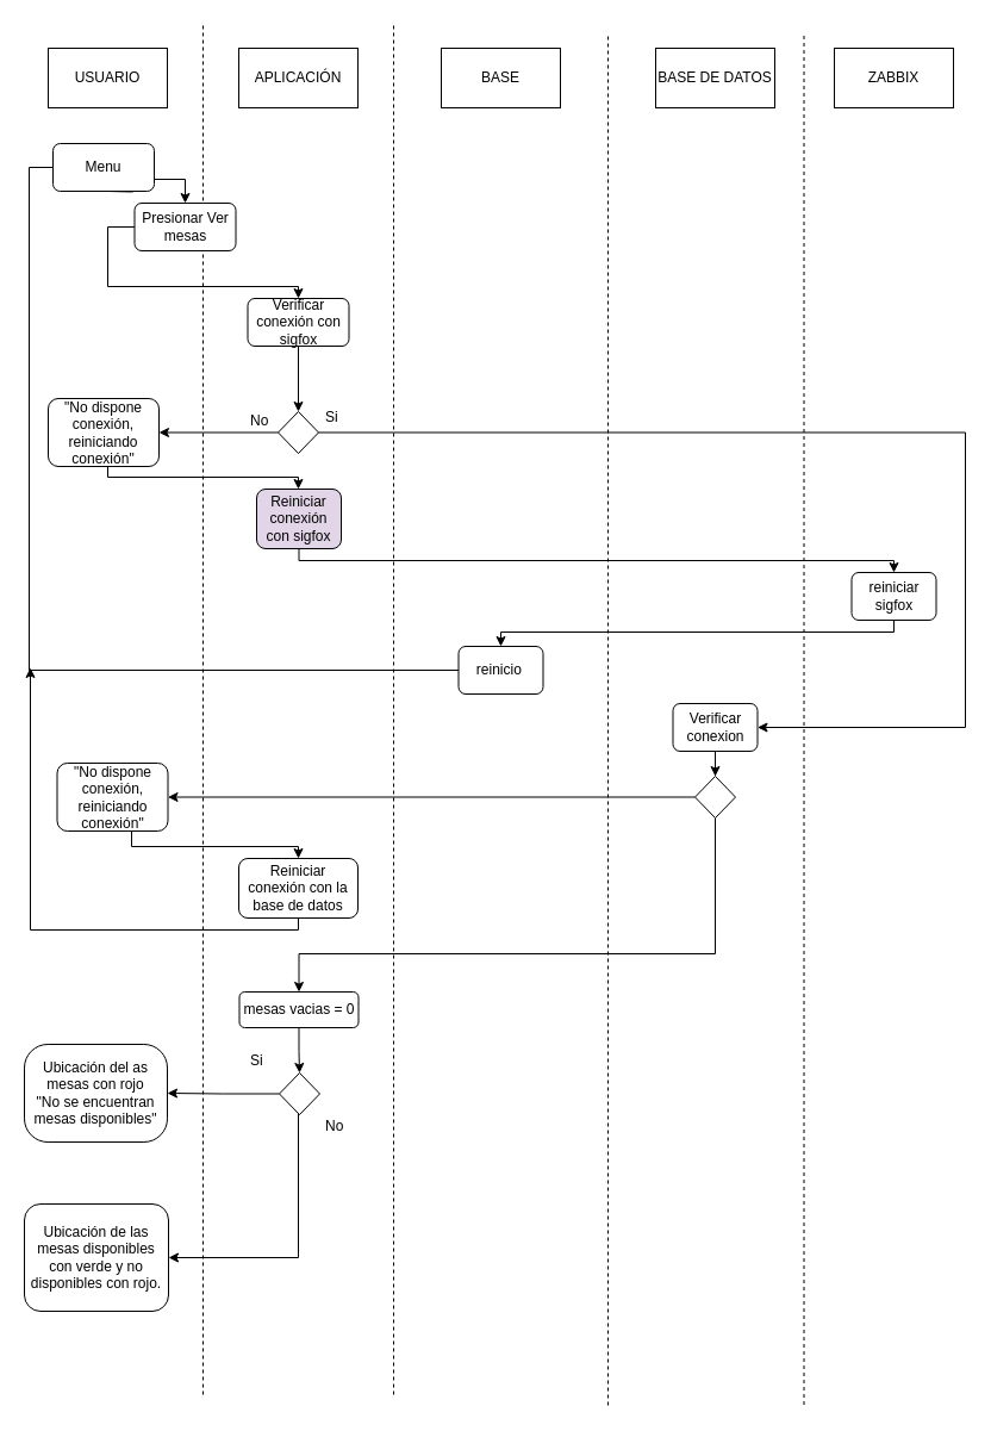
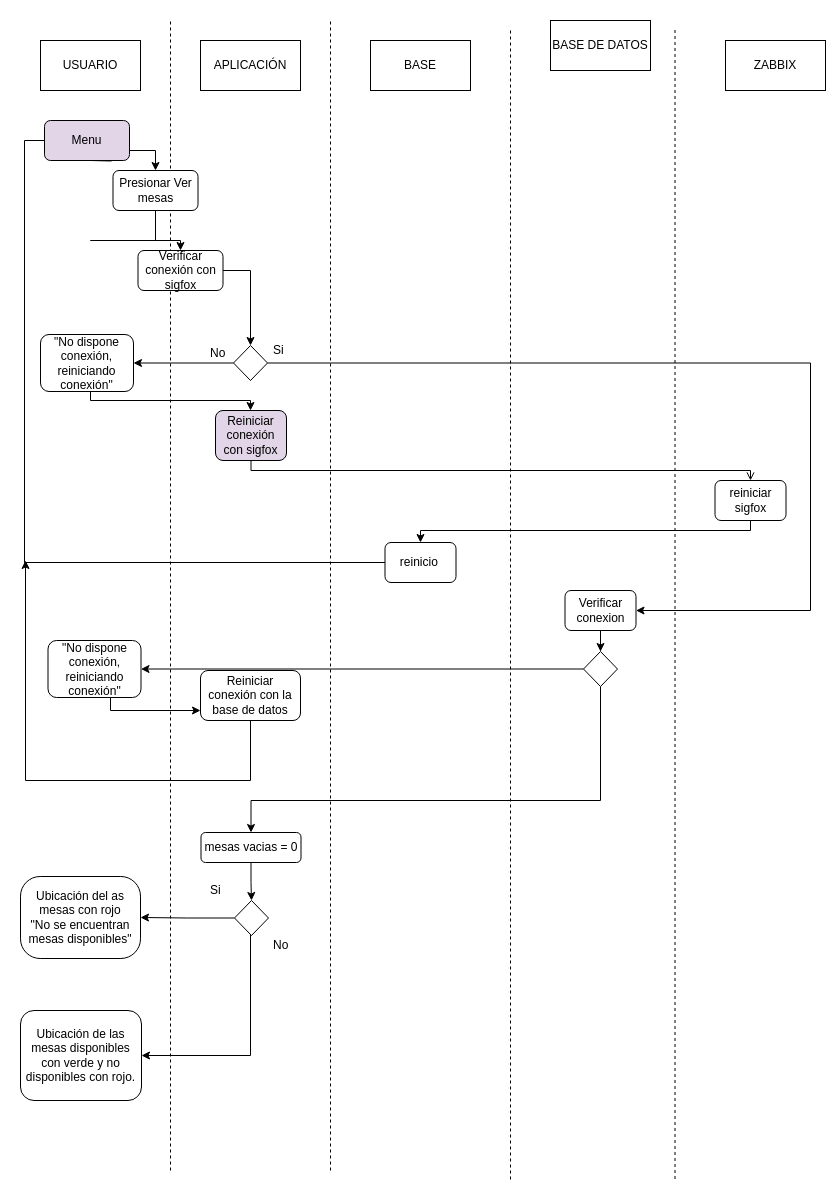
- <mxCell id="6" value="BASE DE DATOS" style="rounded=0;whiteSpace=wrap;html=1;" vertex="1" parent="1"><mxGeometry x="550" y="40" width="100" height="50" as="geometry" /></mxCell>
+ <mxCell id="6" value="BASE DE DATOS" style="rounded=0;whiteSpace=wrap;html=1;" vertex="1" parent="1"><mxGeometry x="550" y="20" width="100" height="50" as="geometry" /></mxCell>
- <mxCell id="4" value="ZABBIX" style="rounded=0;whiteSpace=wrap;html=1;" vertex="1" parent="1"><mxGeometry x="700" y="40" width="100" height="50" as="geometry" /></mxCell>
+ <mxCell id="4" value="ZABBIX" style="rounded=0;whiteSpace=wrap;html=1;" vertex="1" parent="1"><mxGeometry x="725" y="40" width="100" height="50" as="geometry" /></mxCell>
- <mxCell id="28" value="Menu" style="rounded=1;whiteSpace=wrap;html=1;" vertex="1" parent="1"><mxGeometry x="44" y="120" width="85" height="40" as="geometry" /></mxCell>
+ <mxCell id="28" value="Menu" style="rounded=1;whiteSpace=wrap;html=1;fillColor=#e1d5e7;" vertex="1" parent="1"><mxGeometry x="44" y="120" width="85" height="40" as="geometry" /></mxCell>
- <mxCell id="15" value="Verificar conexión con sigfox" style="rounded=1;whiteSpace=wrap;html=1;" vertex="1" parent="1"><mxGeometry x="207.5" y="250" width="85" height="40" as="geometry" /></mxCell>
+ <mxCell id="15" value="Verificar conexión con sigfox" style="rounded=1;whiteSpace=wrap;html=1;" vertex="1" parent="1"><mxGeometry x="137.5" y="250" width="85" height="40" as="geometry" /></mxCell>
- <mxCell id="22" style="edgeStyle=orthogonalEdgeStyle;rounded=0;orthogonalLoop=1;jettySize=auto;html=1;entryX=0.5;entryY=0;entryDx=0;entryDy=0;" edge="1" parent="1" source="23" target="25"><mxGeometry relative="1" as="geometry"><Array as="points"><mxPoint x="250" y="470" /><mxPoint x="750" y="470" /></Array></mxGeometry></mxCell>
+ <mxCell id="22" style="edgeStyle=orthogonalEdgeStyle;rounded=0;orthogonalLoop=1;jettySize=auto;html=1;entryX=0.5;entryY=0;entryDx=0;entryDy=0;endArrow=open;" edge="1" parent="1" source="23" target="25"><mxGeometry relative="1" as="geometry"><Array as="points"><mxPoint x="250" y="470" /><mxPoint x="750" y="470" /></Array></mxGeometry></mxCell>
- <mxCell id="40" value="Reiniciar conexión con la base de datos" style="rounded=1;whiteSpace=wrap;html=1;" vertex="1" parent="1"><mxGeometry x="200" y="720" width="100" height="50" as="geometry" /></mxCell>
+ <mxCell id="40" value="Reiniciar conexión con la base de datos" style="rounded=1;whiteSpace=wrap;html=1;" vertex="1" parent="1"><mxGeometry x="200" y="670" width="100" height="50" as="geometry" /></mxCell>
